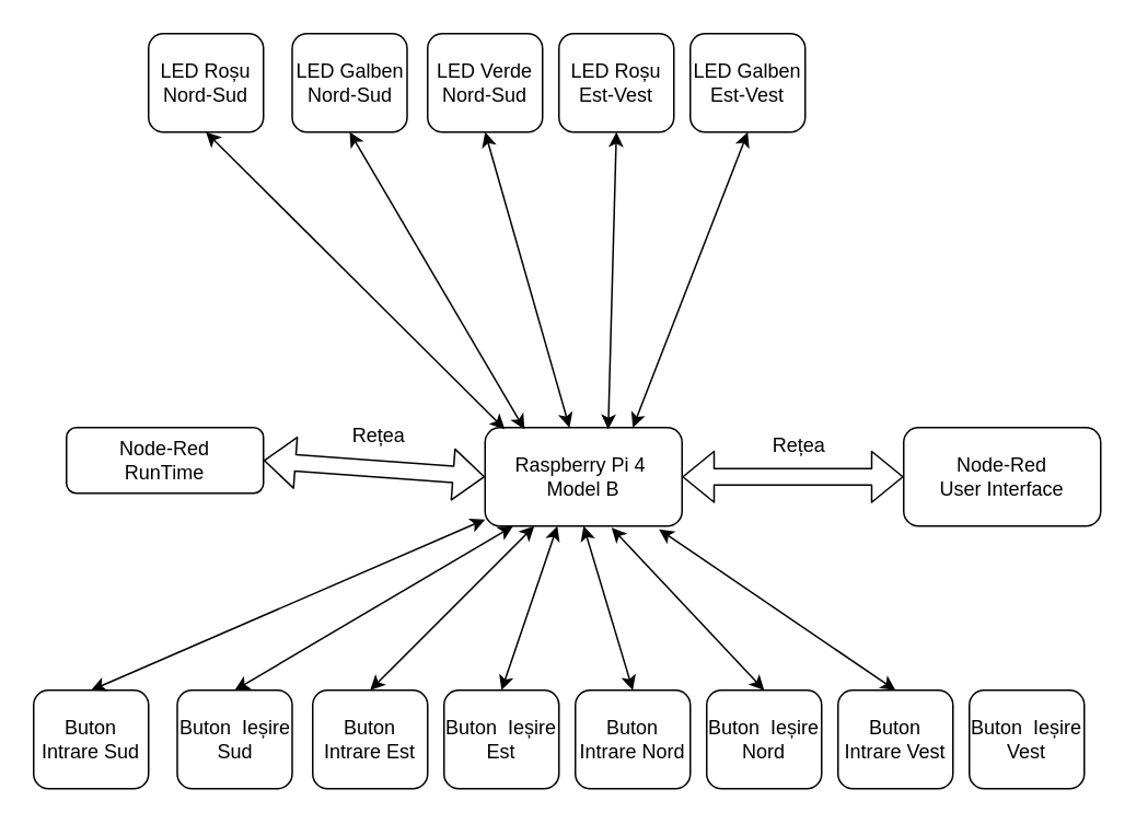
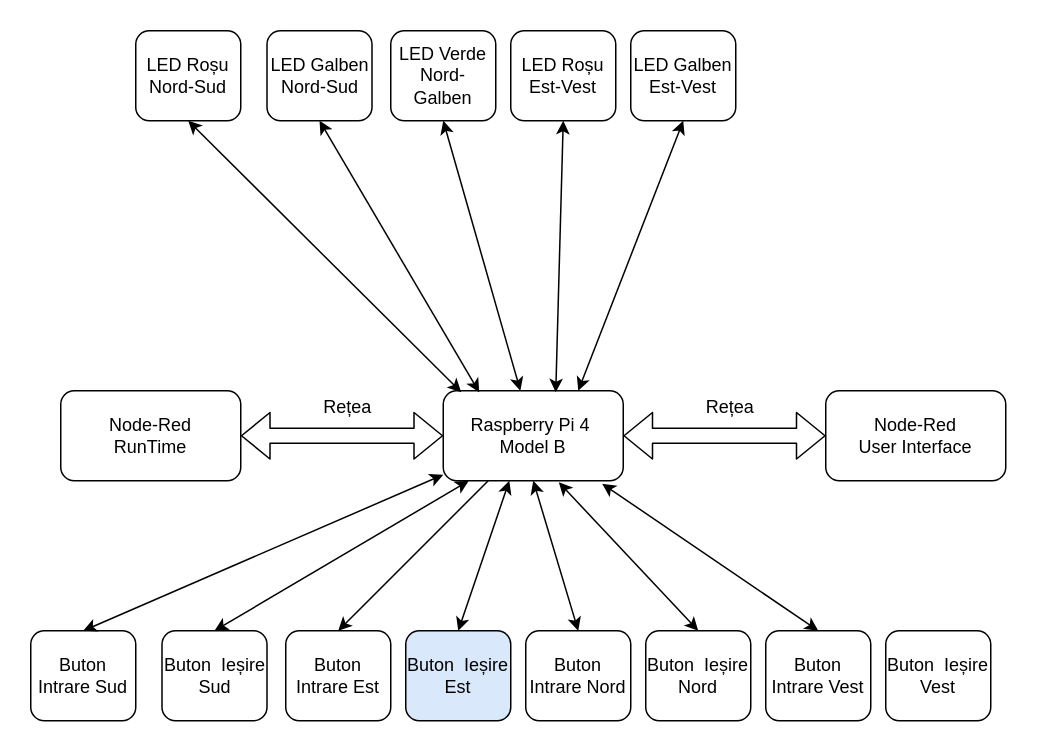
- <mxCell id="20" value="LED Verde Nord-Sud" style="rounded=1;whiteSpace=wrap;html=1;" vertex="1" parent="1"><mxGeometry x="260" y="20" width="70" height="60" as="geometry" /></mxCell>
+ <mxCell id="20" value="LED Verde Nord-Galben" style="rounded=1;whiteSpace=wrap;html=1;" vertex="1" parent="1"><mxGeometry x="260" y="20" width="70" height="60" as="geometry" /></mxCell>
- <mxCell id="33" value="Node-Red &lt;br&gt;RunTime" style="rounded=1;whiteSpace=wrap;html=1;" vertex="1" parent="1"><mxGeometry x="40" y="260" width="120" height="40" as="geometry" /></mxCell>
+ <mxCell id="33" value="Node-Red &lt;br&gt;RunTime" style="rounded=1;whiteSpace=wrap;html=1;" vertex="1" parent="1"><mxGeometry x="40" y="260" width="120" height="60" as="geometry" /></mxCell>
- <mxCell id="13" value="" style="endArrow=classic;startArrow=classic;html=1;exitX=0.5;exitY=0;exitDx=0;exitDy=0;entryX=0.25;entryY=1;entryDx=0;entryDy=0;" edge="1" parent="1" source="5" target="2"><mxGeometry width="50" height="50" relative="1" as="geometry"><mxPoint x="20" y="550" as="sourcePoint" /><mxPoint x="70" y="500" as="targetPoint" /></mxGeometry></mxCell>
+ <mxCell id="13" value="" style="endArrow=none;startArrow=classic;html=1;exitX=0.5;exitY=0;exitDx=0;exitDy=0;entryX=0.25;entryY=1;entryDx=0;entryDy=0;" edge="1" parent="1" source="5" target="2"><mxGeometry width="50" height="50" relative="1" as="geometry"><mxPoint x="20" y="550" as="sourcePoint" /><mxPoint x="70" y="500" as="targetPoint" /></mxGeometry></mxCell>
- <mxCell id="8" value="Buton&amp;nbsp; Ieșire Est" style="rounded=1;whiteSpace=wrap;html=1;" vertex="1" parent="1"><mxGeometry x="270" y="420" width="70" height="60" as="geometry" /></mxCell>
+ <mxCell id="8" value="Buton&amp;nbsp; Ieșire Est" style="rounded=1;whiteSpace=wrap;html=1;fillColor=#dae8fc;" vertex="1" parent="1"><mxGeometry x="270" y="420" width="70" height="60" as="geometry" /></mxCell>
